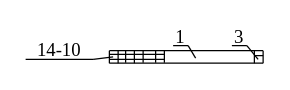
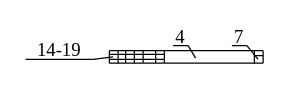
- <mxCell id="25" value="&lt;font face=&quot;Verdana&quot; style=&quot;font-size: 15px;&quot;&gt;1&lt;/font&gt;" style="text;html=1;strokeColor=none;fillColor=none;align=center;verticalAlign=middle;whiteSpace=wrap;rounded=0;fontSize=15;" parent="1" vertex="1"><mxGeometry x="138" y="20" width="12" height="16" as="geometry" /></mxCell>
+ <mxCell id="25" value="&lt;font face=&quot;Verdana&quot; style=&quot;font-size: 15px;&quot;&gt;4&lt;/font&gt;" style="text;html=1;strokeColor=none;fillColor=none;align=center;verticalAlign=middle;whiteSpace=wrap;rounded=0;fontSize=15;" parent="1" vertex="1"><mxGeometry x="138" y="20" width="12" height="16" as="geometry" /></mxCell>
- <mxCell id="22" value="&lt;font face=&quot;Verdana&quot; style=&quot;font-size: 15px;&quot;&gt;3&lt;/font&gt;" style="text;html=1;strokeColor=none;fillColor=none;align=center;verticalAlign=middle;whiteSpace=wrap;rounded=0;fontSize=15;" parent="1" vertex="1"><mxGeometry x="185" y="20" width="12" height="16" as="geometry" /></mxCell>
+ <mxCell id="22" value="&lt;font face=&quot;Verdana&quot; style=&quot;font-size: 15px;&quot;&gt;7&lt;/font&gt;" style="text;html=1;strokeColor=none;fillColor=none;align=center;verticalAlign=middle;whiteSpace=wrap;rounded=0;fontSize=15;" parent="1" vertex="1"><mxGeometry x="185" y="20" width="12" height="16" as="geometry" /></mxCell>
- <mxCell id="18" value="&lt;font face=&quot;Verdana&quot; style=&quot;font-size: 15px;&quot;&gt;14-10&lt;/font&gt;" style="text;html=1;strokeColor=none;fillColor=none;align=center;verticalAlign=middle;whiteSpace=wrap;rounded=0;fontSize=15;" parent="1" vertex="1"><mxGeometry x="20" y="31" width="54" height="16" as="geometry" /></mxCell>
+ <mxCell id="18" value="&lt;font face=&quot;Verdana&quot; style=&quot;font-size: 15px;&quot;&gt;14-19&lt;/font&gt;" style="text;html=1;strokeColor=none;fillColor=none;align=center;verticalAlign=middle;whiteSpace=wrap;rounded=0;fontSize=15;" parent="1" vertex="1"><mxGeometry x="20" y="31" width="54" height="16" as="geometry" /></mxCell>
